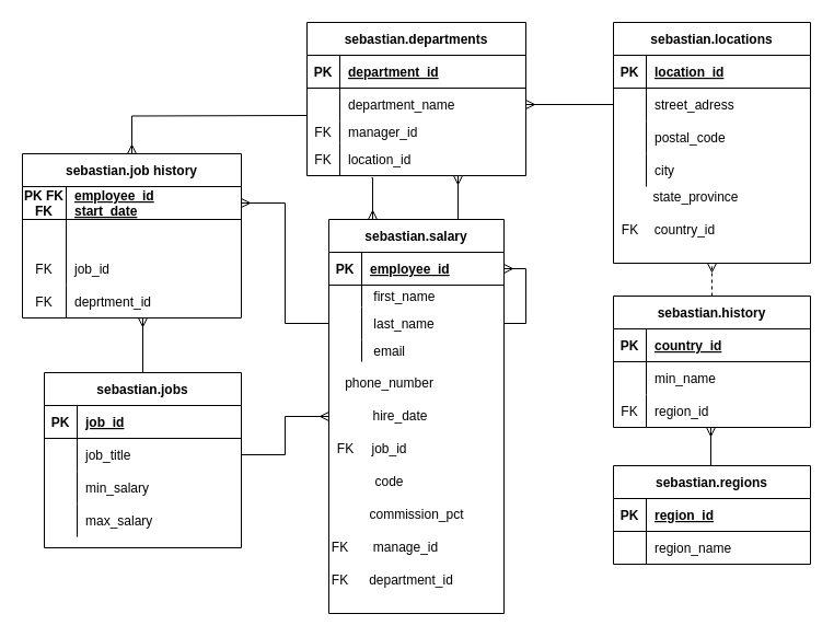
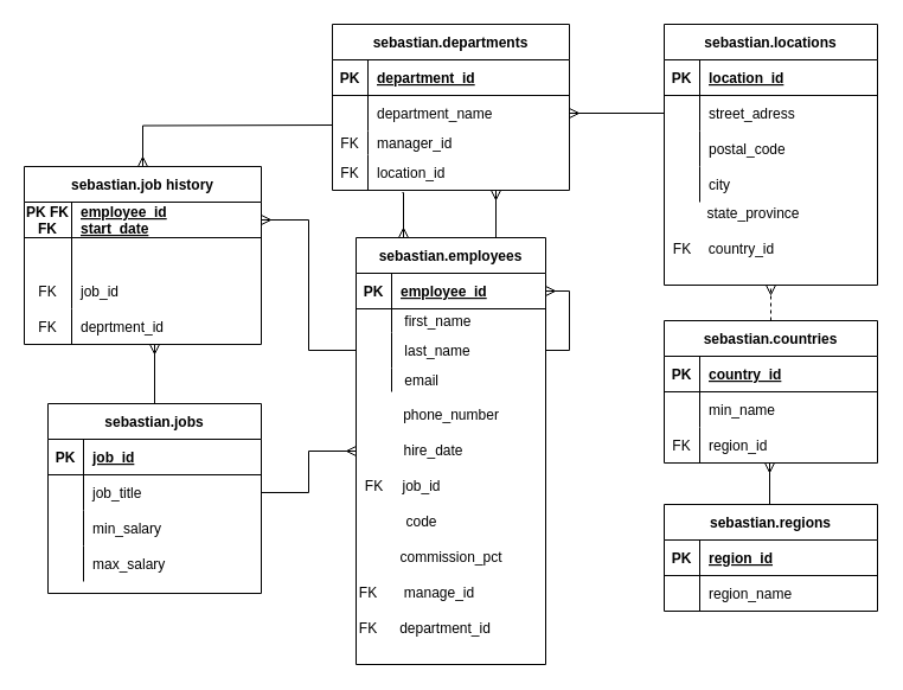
- <mxCell id="28" value="sebastian.salary" style="shape=table;startSize=30;container=1;collapsible=1;childLayout=tableLayout;fixedRows=1;rowLines=0;fontStyle=1;align=center;resizeLast=1;rounded=0;" vertex="1" parent="1"><mxGeometry x="300" y="200" width="160" height="360" as="geometry" /></mxCell>
+ <mxCell id="28" value="sebastian.employees" style="shape=table;startSize=30;container=1;collapsible=1;childLayout=tableLayout;fixedRows=1;rowLines=0;fontStyle=1;align=center;resizeLast=1;rounded=0;" vertex="1" parent="1"><mxGeometry x="300" y="200" width="160" height="360" as="geometry" /></mxCell>
- <mxCell id="68" value="sebastian.history" style="shape=table;startSize=30;container=1;collapsible=1;childLayout=tableLayout;fixedRows=1;rowLines=0;fontStyle=1;align=center;resizeLast=1;rounded=0;swimlaneFillColor=none;" vertex="1" parent="1"><mxGeometry x="560" y="270" width="180" height="120" as="geometry" /></mxCell>
+ <mxCell id="68" value="sebastian.countries" style="shape=table;startSize=30;container=1;collapsible=1;childLayout=tableLayout;fixedRows=1;rowLines=0;fontStyle=1;align=center;resizeLast=1;rounded=0;swimlaneFillColor=none;" vertex="1" parent="1"><mxGeometry x="560" y="270" width="180" height="120" as="geometry" /></mxCell>
- <mxCell id="43" value="phone_number" style="text;html=1;align=center;verticalAlign=middle;resizable=0;points=[];autosize=1;strokeColor=none;fillColor=none;" vertex="1" parent="1"><mxGeometry x="305" y="340" width="100" height="20" as="geometry" /></mxCell>
+ <mxCell id="43" value="phone_number" style="text;html=1;align=center;verticalAlign=middle;resizable=0;points=[];autosize=1;strokeColor=none;fillColor=none;" vertex="1" parent="1"><mxGeometry x="330" y="340" width="100" height="20" as="geometry" /></mxCell>
